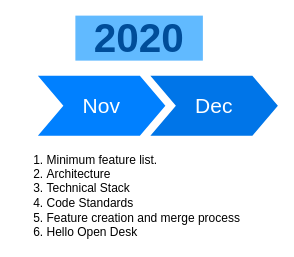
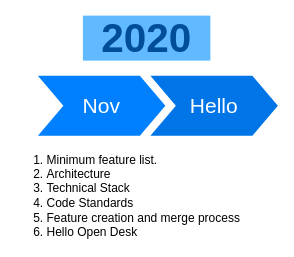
- <mxCell id="4" value="2020" style="text;html=1;strokeColor=none;fillColor=#61BAFF;align=center;verticalAlign=middle;whiteSpace=wrap;fontSize=54;fontStyle=1;fontColor=#004D99;" parent="1" vertex="1"><mxGeometry x="100" y="20" width="170" height="60" as="geometry" /></mxCell>
+ <mxCell id="4" value="2020" style="text;html=1;strokeColor=none;fillColor=#61BAFF;align=center;verticalAlign=middle;whiteSpace=wrap;fontSize=54;fontStyle=1;fontColor=#004D99;" parent="1" vertex="1"><mxGeometry x="110" y="20" width="170" height="60" as="geometry" /></mxCell>
- <mxCell id="3" value="Dec" style="shape=step;whiteSpace=wrap;html=1;fontSize=28;fillColor=#0075E8;fontColor=#FFFFFF;strokeColor=none;" parent="1" vertex="1"><mxGeometry x="200" y="100" width="170" height="80" as="geometry" /></mxCell>
+ <mxCell id="3" value="Hello" style="shape=step;whiteSpace=wrap;html=1;fontSize=28;fillColor=#0075E8;fontColor=#FFFFFF;strokeColor=none;" parent="1" vertex="1"><mxGeometry x="200" y="100" width="170" height="80" as="geometry" /></mxCell>
